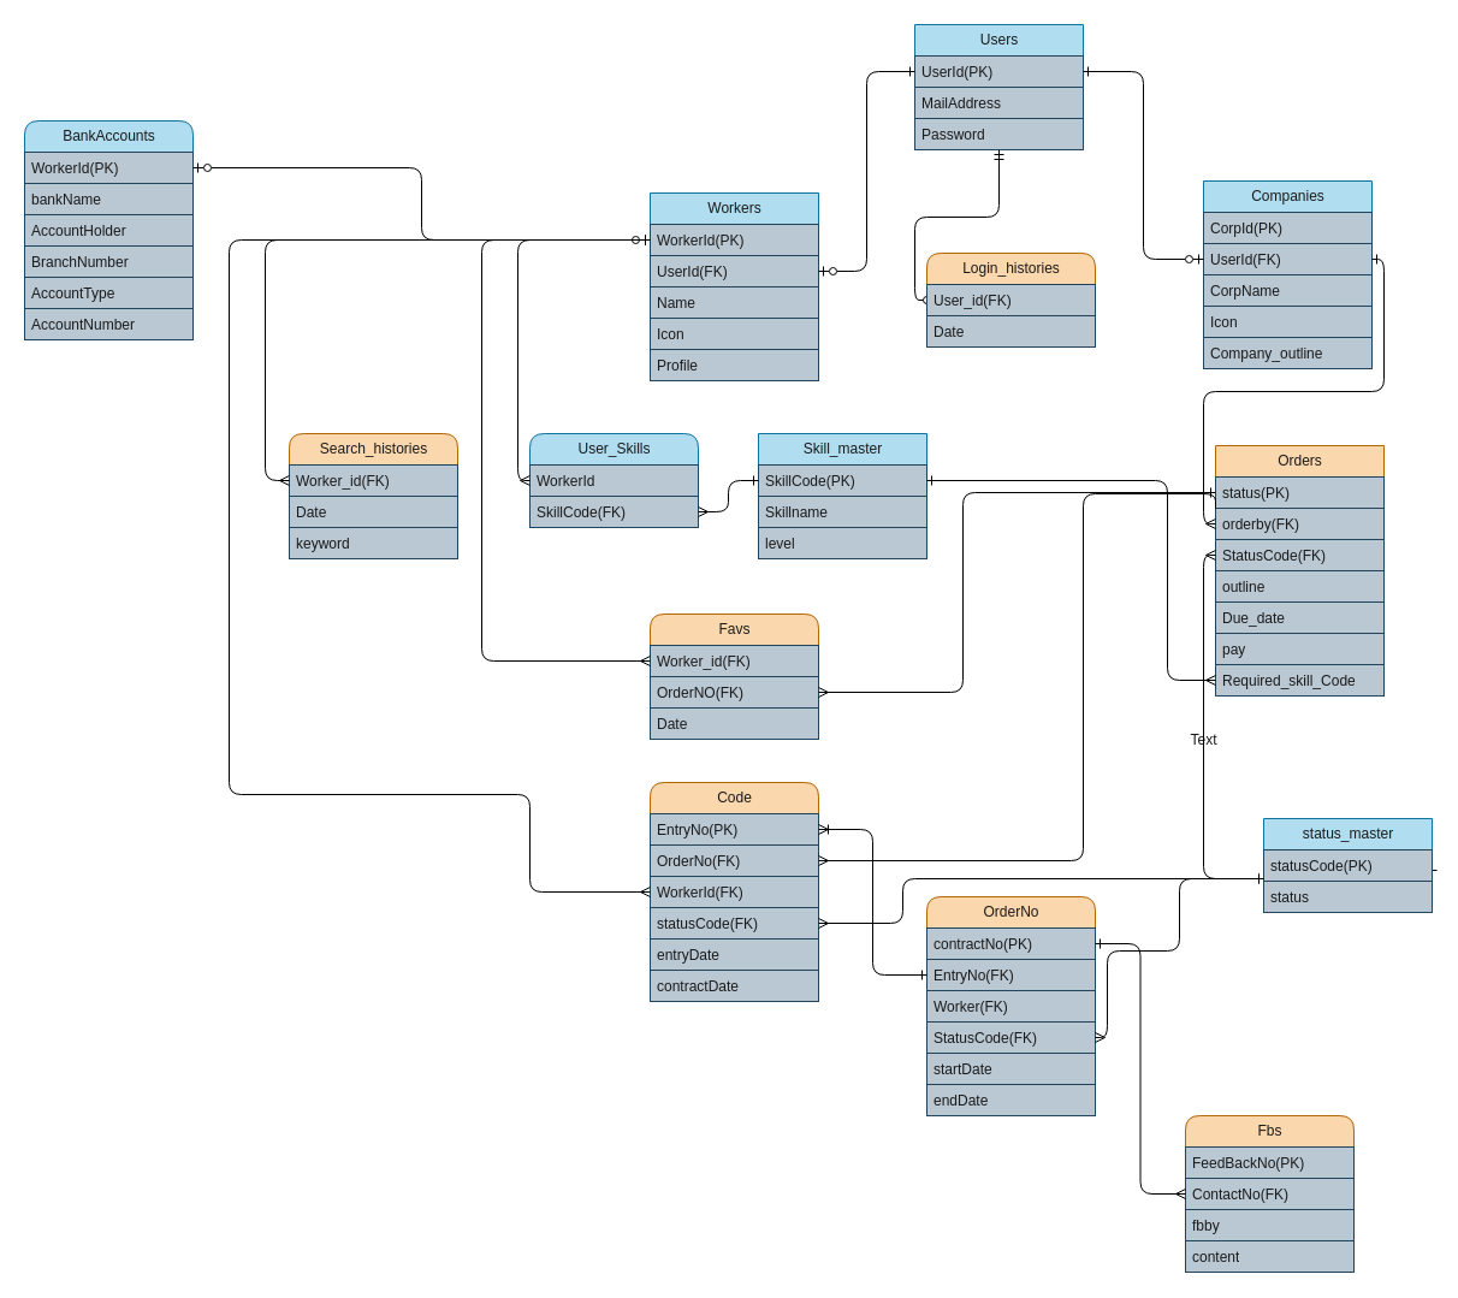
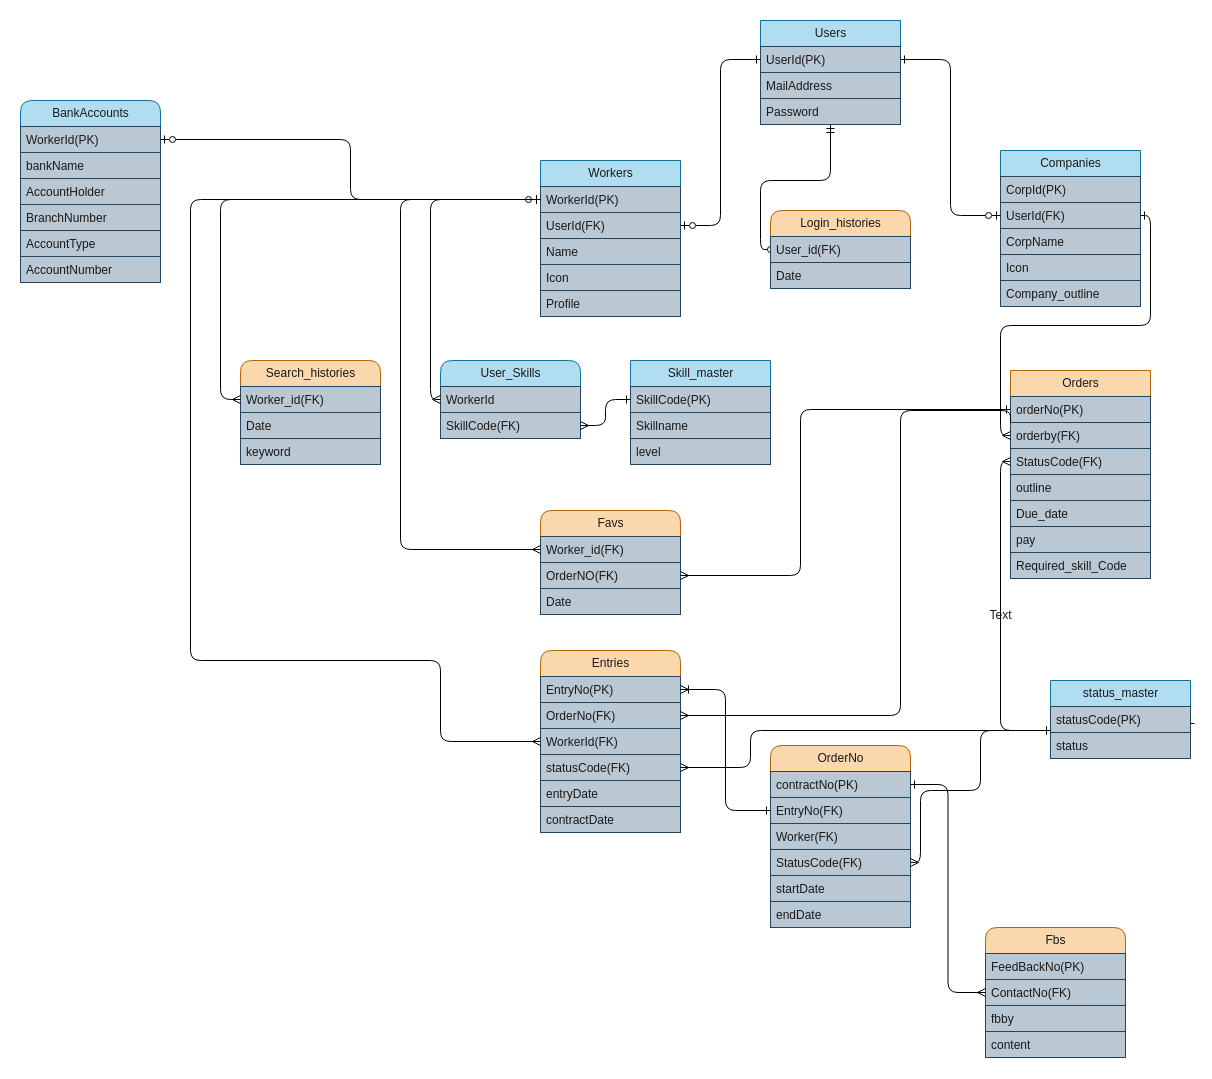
- <mxCell id="75" style="edgeStyle=orthogonalEdgeStyle;html=1;startArrow=ERone;startFill=0;endArrow=ERmany;endFill=0;" edge="1" parent="1" source="29" target="40"><mxGeometry relative="1" as="geometry"><Array as="points"><mxPoint x="970" y="399" /><mxPoint x="970" y="565" /></Array></mxGeometry></mxCell>
- <mxCell id="34" value="&lt;font color=&quot;#1a1a1a&quot;&gt;status(PK)&lt;/font&gt;" style="text;strokeColor=#23445d;fillColor=#bac8d3;align=left;verticalAlign=top;spacingLeft=4;spacingRight=4;overflow=hidden;rotatable=0;points=[[0,0.5],[1,0.5]];portConstraint=eastwest;whiteSpace=wrap;html=1;" parent="33" vertex="1"><mxGeometry y="26" width="140" height="26" as="geometry" /></mxCell>
+ <mxCell id="34" value="&lt;font color=&quot;#1a1a1a&quot;&gt;orderNo(PK)&lt;/font&gt;" style="text;strokeColor=#23445d;fillColor=#bac8d3;align=left;verticalAlign=top;spacingLeft=4;spacingRight=4;overflow=hidden;rotatable=0;points=[[0,0.5],[1,0.5]];portConstraint=eastwest;whiteSpace=wrap;html=1;" parent="33" vertex="1"><mxGeometry y="26" width="140" height="26" as="geometry" /></mxCell>
- <mxCell id="61" value="&lt;font color=&quot;#1a1a1a&quot;&gt;Code&lt;br&gt;&lt;/font&gt;" style="swimlane;fontStyle=0;childLayout=stackLayout;horizontal=1;startSize=26;fillColor=#fad7ac;horizontalStack=0;resizeParent=1;resizeParentMax=0;resizeLast=0;collapsible=1;marginBottom=0;html=1;strokeColor=#b46504;rounded=1;swimlaneLine=1;" vertex="1" parent="1"><mxGeometry x="540" y="650" width="140" height="182" as="geometry" /></mxCell>
+ <mxCell id="61" value="&lt;font color=&quot;#1a1a1a&quot;&gt;Entries&lt;br&gt;&lt;/font&gt;" style="swimlane;fontStyle=0;childLayout=stackLayout;horizontal=1;startSize=26;fillColor=#fad7ac;horizontalStack=0;resizeParent=1;resizeParentMax=0;resizeLast=0;collapsible=1;marginBottom=0;html=1;strokeColor=#b46504;rounded=1;swimlaneLine=1;" vertex="1" parent="1"><mxGeometry x="540" y="650" width="140" height="182" as="geometry" /></mxCell>
